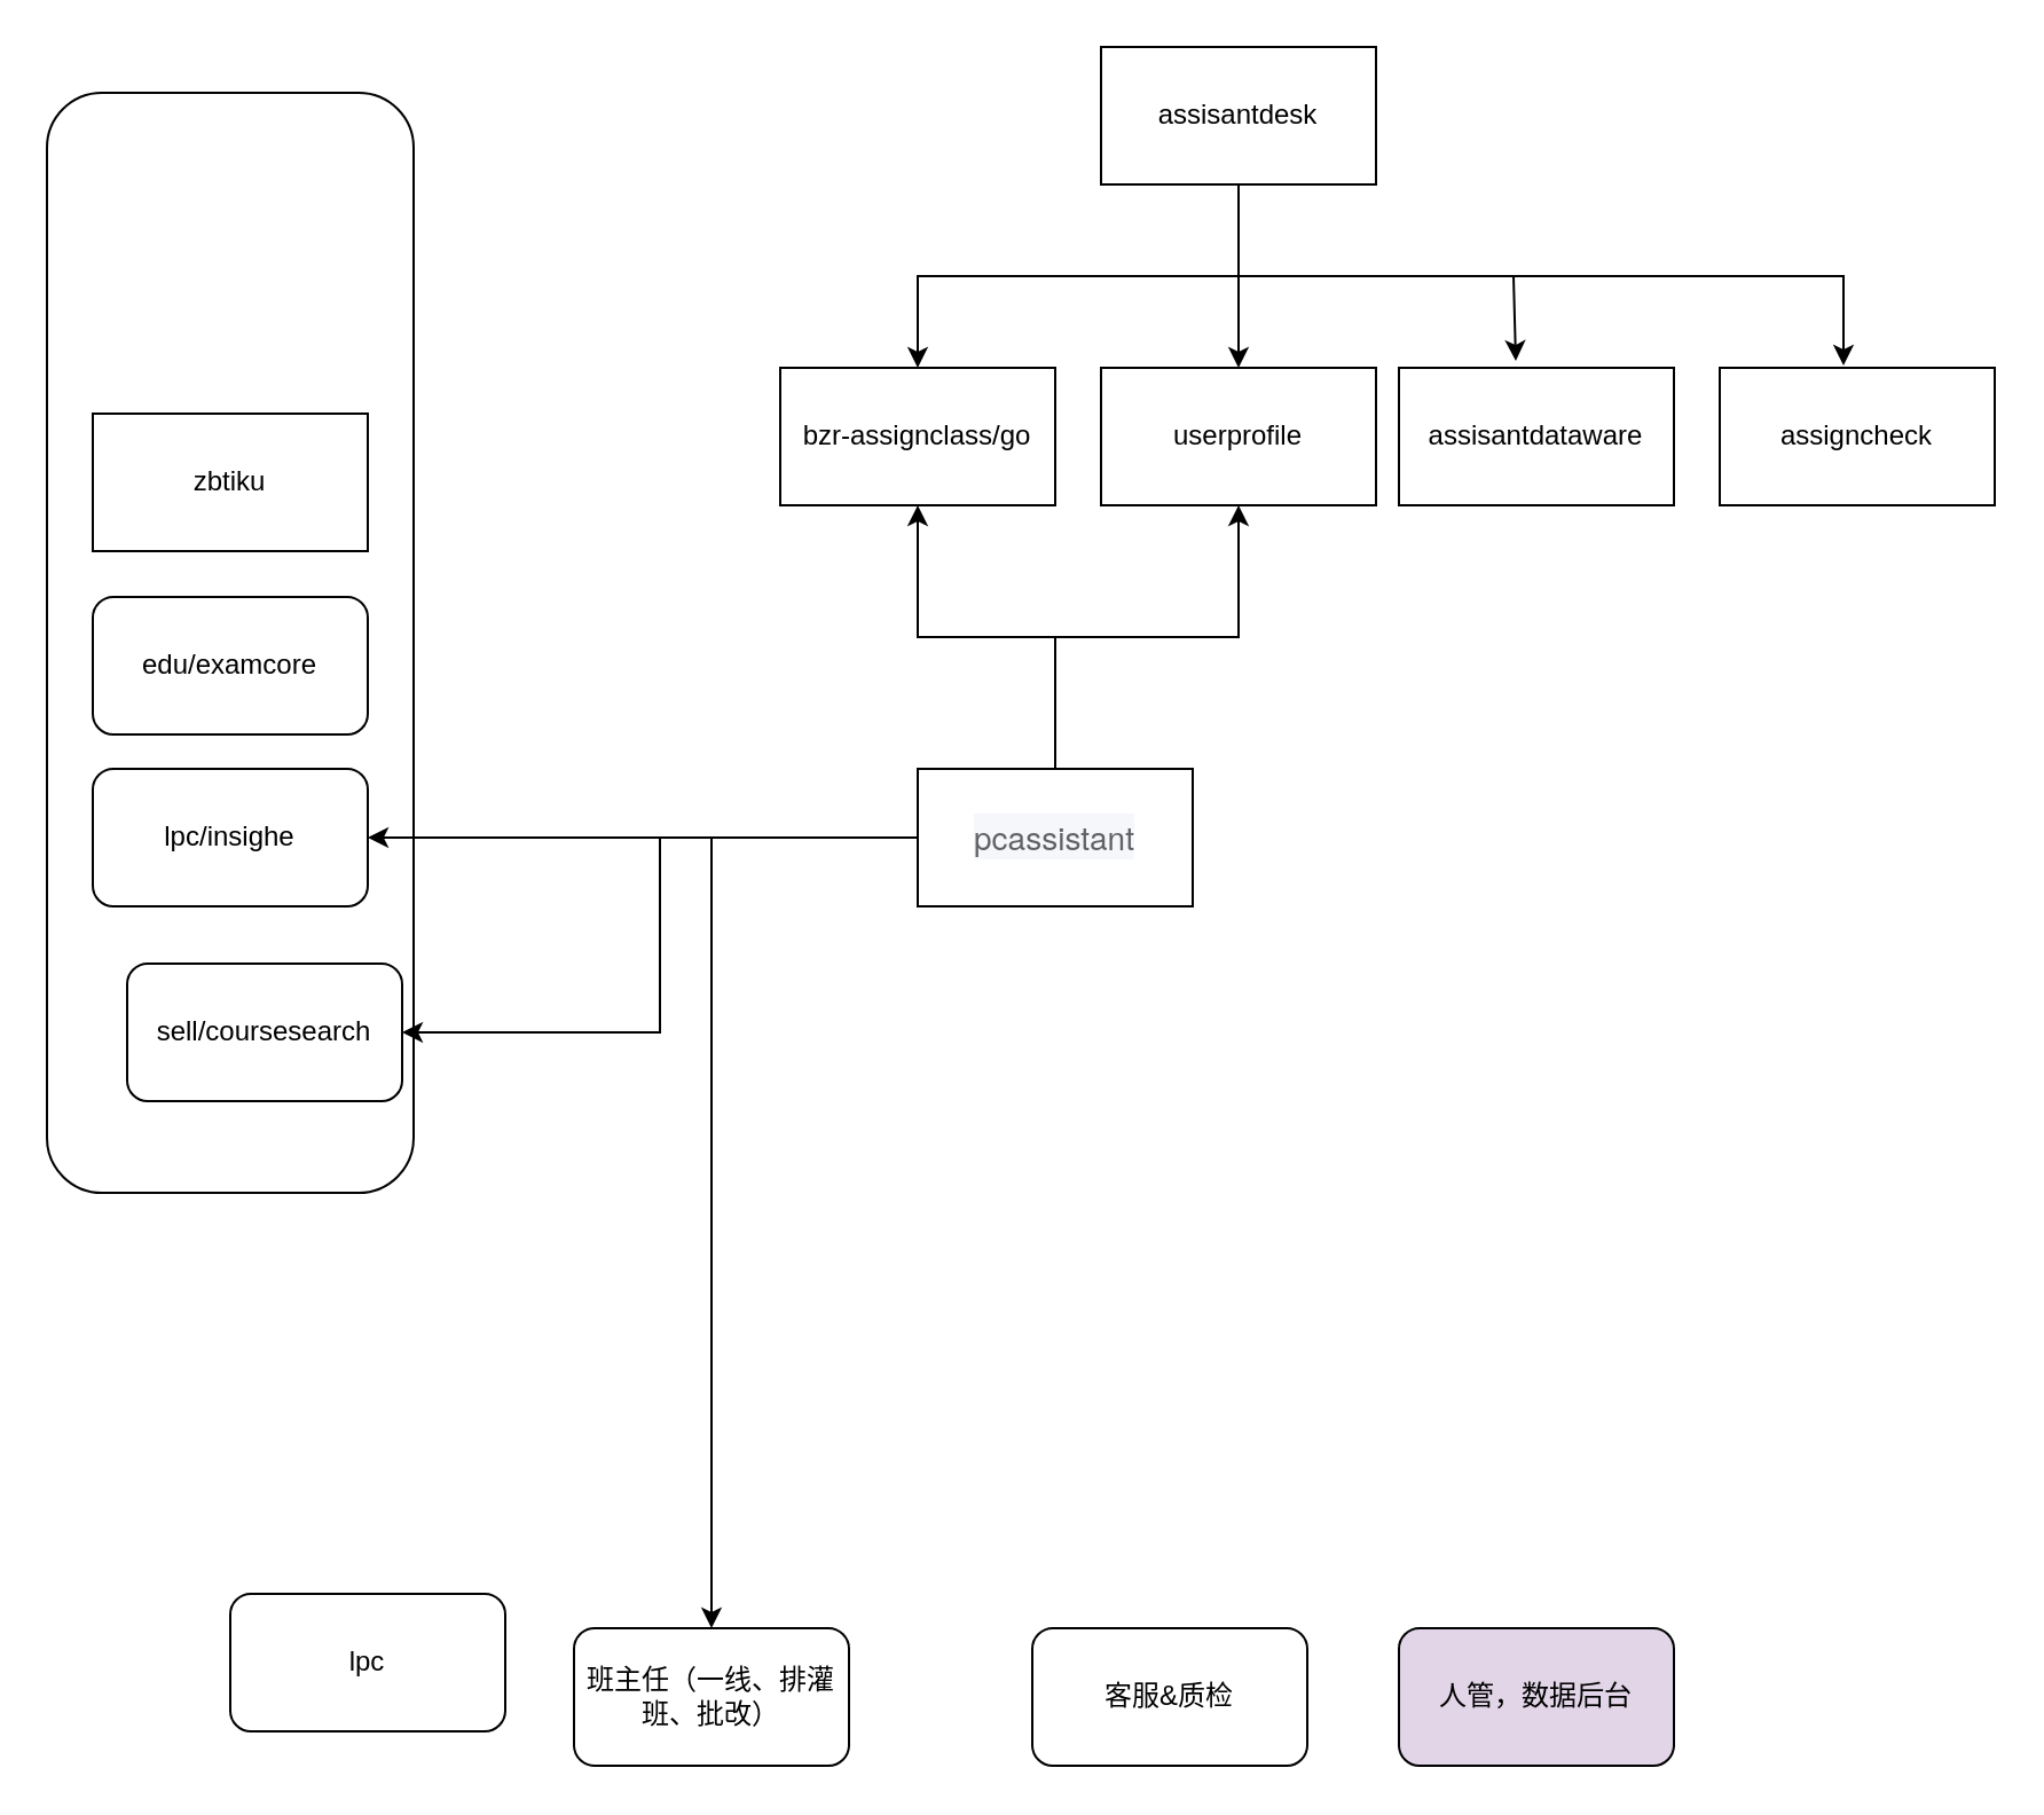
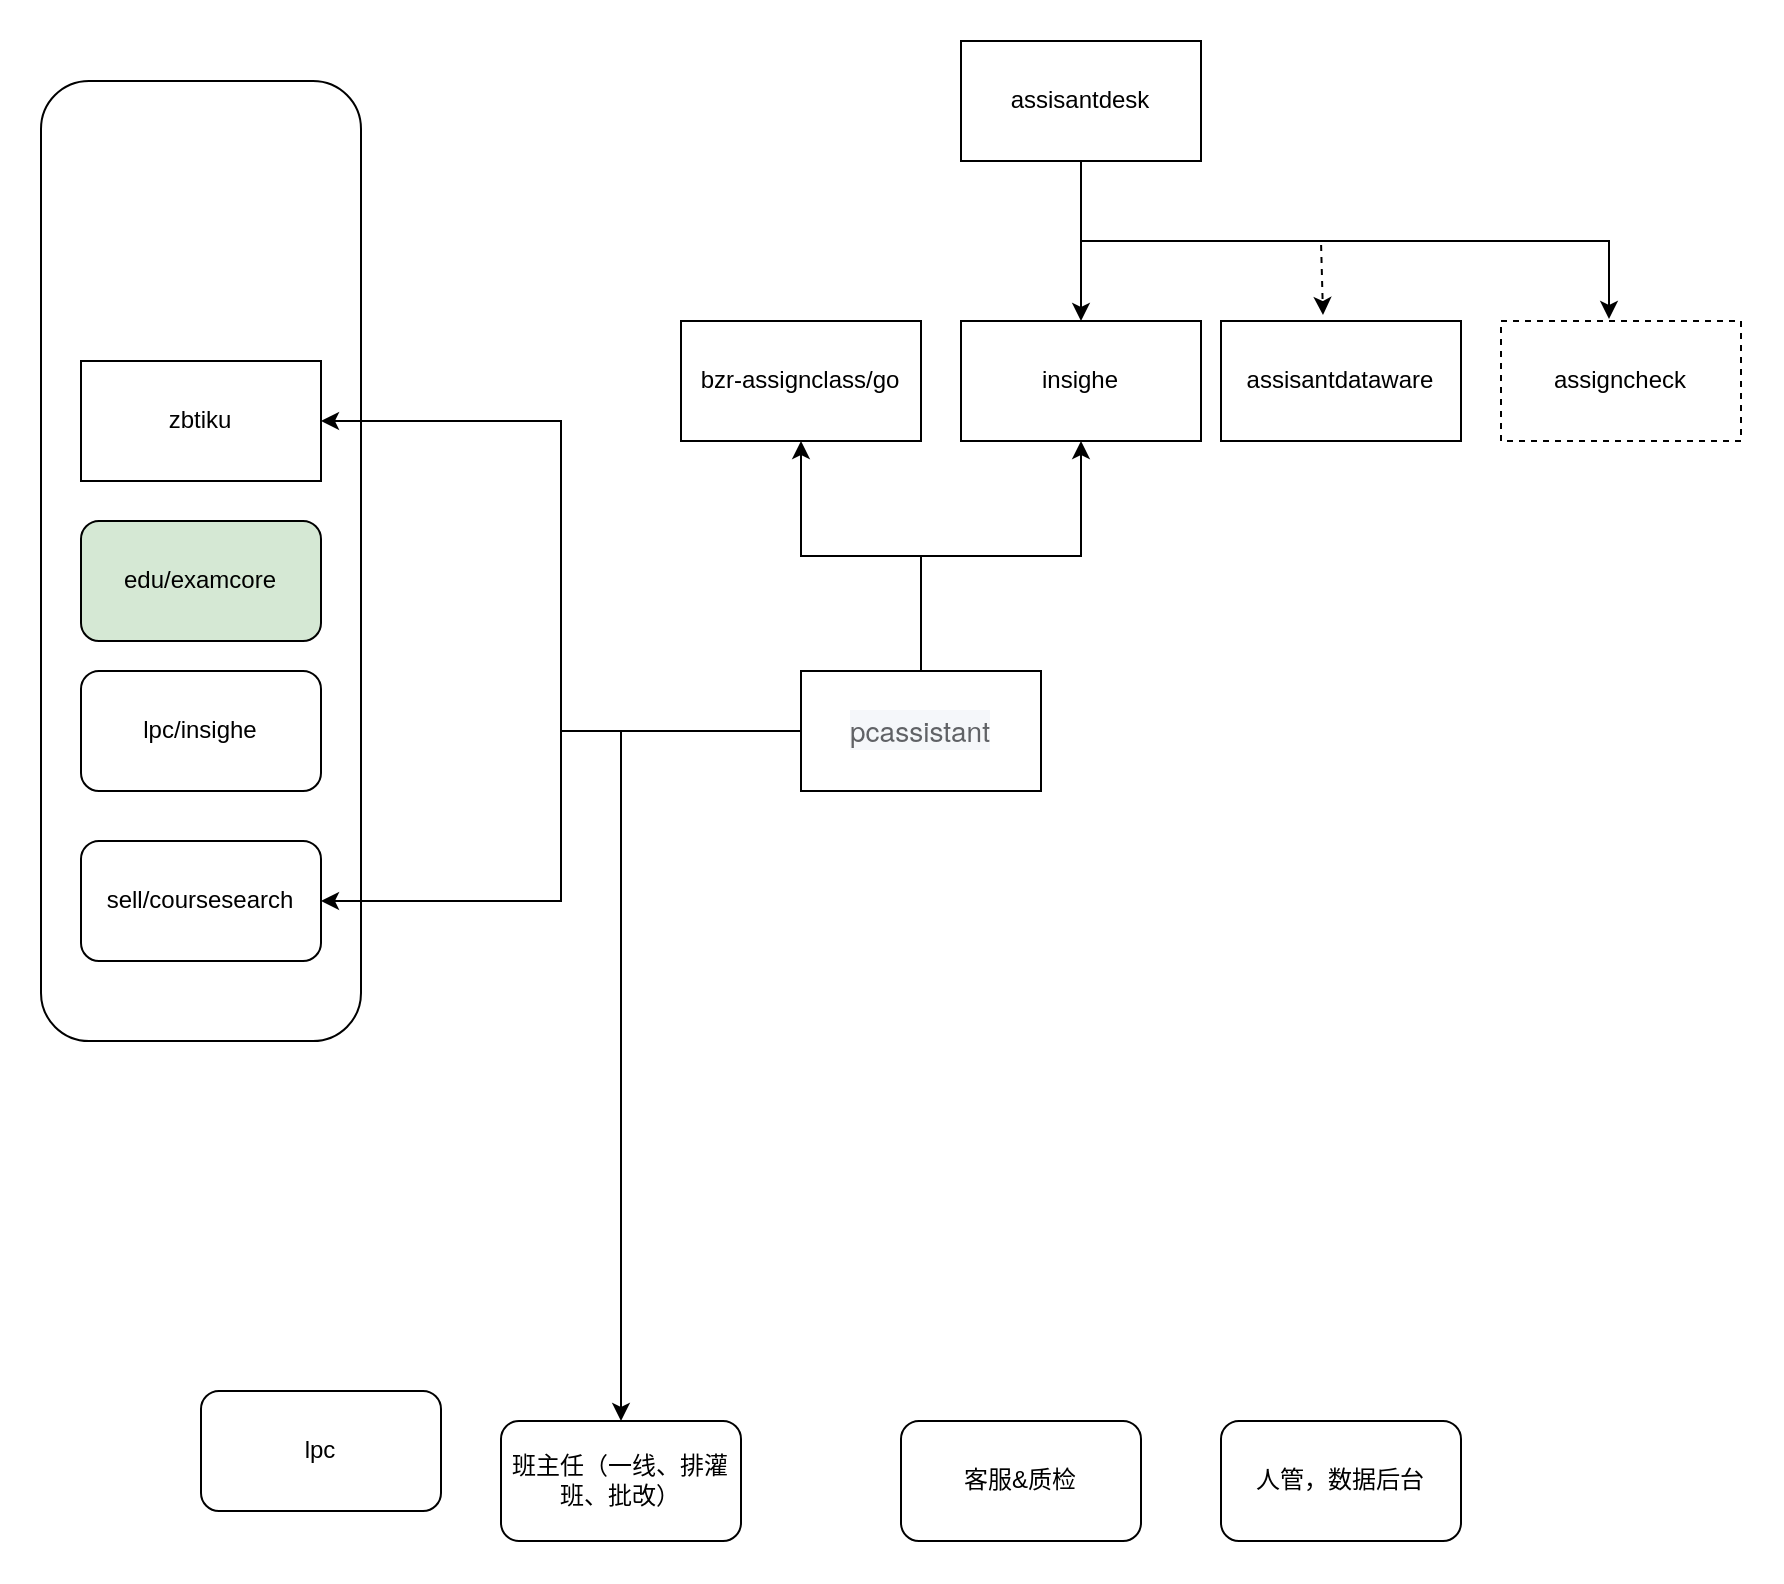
- <mxCell id="4" style="edgeStyle=orthogonalEdgeStyle;rounded=0;orthogonalLoop=1;jettySize=auto;html=1;entryX=0.5;entryY=0;entryDx=0;entryDy=0;" edge="1" parent="1" source="7" target="16"><mxGeometry relative="1" as="geometry"><mxPoint x="400" y="150" as="targetPoint" /><Array as="points"><mxPoint x="540" y="120" /><mxPoint x="400" y="120" /></Array></mxGeometry></mxCell>
- <mxCell id="5" style="edgeStyle=orthogonalEdgeStyle;rounded=0;orthogonalLoop=1;jettySize=auto;html=1;entryX=0.425;entryY=-0.05;entryDx=0;entryDy=0;entryPerimeter=0;" edge="1" parent="1" source="7" target="17"><mxGeometry relative="1" as="geometry"><mxPoint x="660" y="150" as="targetPoint" /><Array as="points"><mxPoint x="540" y="120" /><mxPoint x="660" y="120" /></Array></mxGeometry></mxCell>
+ <mxCell id="5" style="edgeStyle=orthogonalEdgeStyle;rounded=0;orthogonalLoop=1;jettySize=auto;html=1;entryX=0.425;entryY=-0.05;entryDx=0;entryDy=0;entryPerimeter=0;dashed=1;" edge="1" parent="1" source="7" target="17"><mxGeometry relative="1" as="geometry"><mxPoint x="660" y="150" as="targetPoint" /><Array as="points"><mxPoint x="540" y="120" /><mxPoint x="660" y="120" /></Array></mxGeometry></mxCell>
- <mxCell id="15" value="userprofile" style="whiteSpace=wrap;html=1;rounded=0;" vertex="1" parent="1"><mxGeometry x="480" y="160" width="120" height="60" as="geometry" /></mxCell>
+ <mxCell id="15" value="insighe" style="whiteSpace=wrap;html=1;rounded=0;" vertex="1" parent="1"><mxGeometry x="480" y="160" width="120" height="60" as="geometry" /></mxCell>
- <mxCell id="26" value="assigncheck" style="rounded=0;whiteSpace=wrap;html=1;" vertex="1" parent="1"><mxGeometry x="750" y="160" width="120" height="60" as="geometry" /></mxCell>
+ <mxCell id="26" value="assigncheck" style="rounded=0;whiteSpace=wrap;html=1;dashed=1;" vertex="1" parent="1"><mxGeometry x="750" y="160" width="120" height="60" as="geometry" /></mxCell>
+ <mxCell id="12" style="edgeStyle=orthogonalEdgeStyle;rounded=0;orthogonalLoop=1;jettySize=auto;html=1;entryX=1;entryY=0.5;entryDx=0;entryDy=0;" edge="1" parent="1" source="14" target="20"><mxGeometry relative="1" as="geometry" /></mxCell>
- <mxCell id="19" value="edu/examcore" style="rounded=1;whiteSpace=wrap;html=1;" vertex="1" parent="1"><mxGeometry x="40" y="260" width="120" height="60" as="geometry" /></mxCell>
+ <mxCell id="19" value="edu/examcore" style="rounded=1;whiteSpace=wrap;html=1;fillColor=#d5e8d4;" vertex="1" parent="1"><mxGeometry x="40" y="260" width="120" height="60" as="geometry" /></mxCell>
- <mxCell id="10" style="edgeStyle=orthogonalEdgeStyle;rounded=0;orthogonalLoop=1;jettySize=auto;html=1;entryX=1;entryY=0.5;entryDx=0;entryDy=0;" edge="1" parent="1" source="14" target="18"><mxGeometry relative="1" as="geometry" /></mxCell>
- <mxCell id="21" value="sell/coursesearch" style="rounded=1;whiteSpace=wrap;html=1;" vertex="1" parent="1"><mxGeometry x="55" y="420" width="120" height="60" as="geometry" /></mxCell>
+ <mxCell id="21" value="sell/coursesearch" style="rounded=1;whiteSpace=wrap;html=1;" vertex="1" parent="1"><mxGeometry x="40" y="420" width="120" height="60" as="geometry" /></mxCell>
- <mxCell id="25" value="人管，数据后台" style="rounded=1;whiteSpace=wrap;html=1;fillColor=#e1d5e7;" vertex="1" parent="1"><mxGeometry x="610" y="710" width="120" height="60" as="geometry" /></mxCell>
+ <mxCell id="25" value="人管，数据后台" style="rounded=1;whiteSpace=wrap;html=1;" vertex="1" parent="1"><mxGeometry x="610" y="710" width="120" height="60" as="geometry" /></mxCell>
